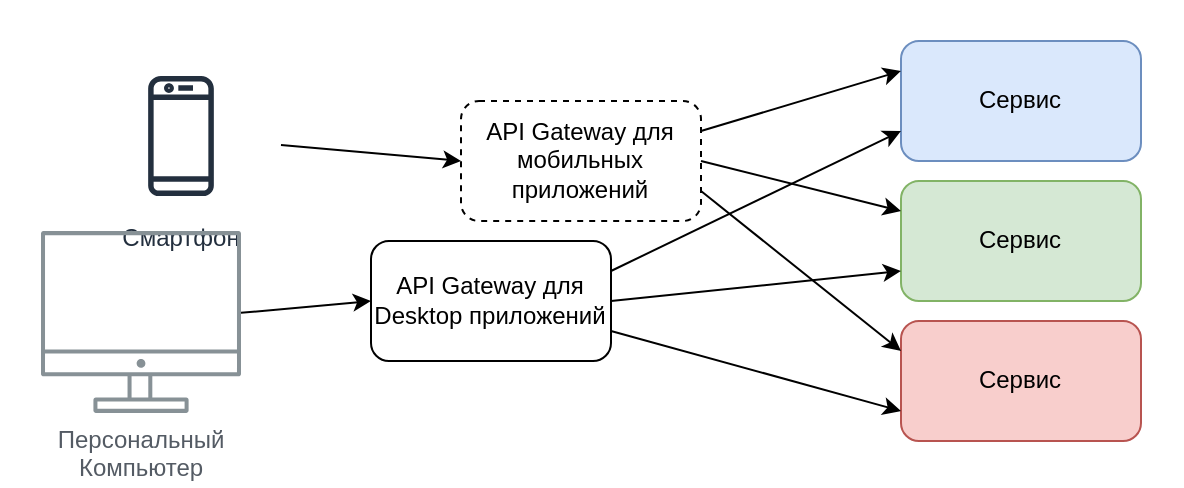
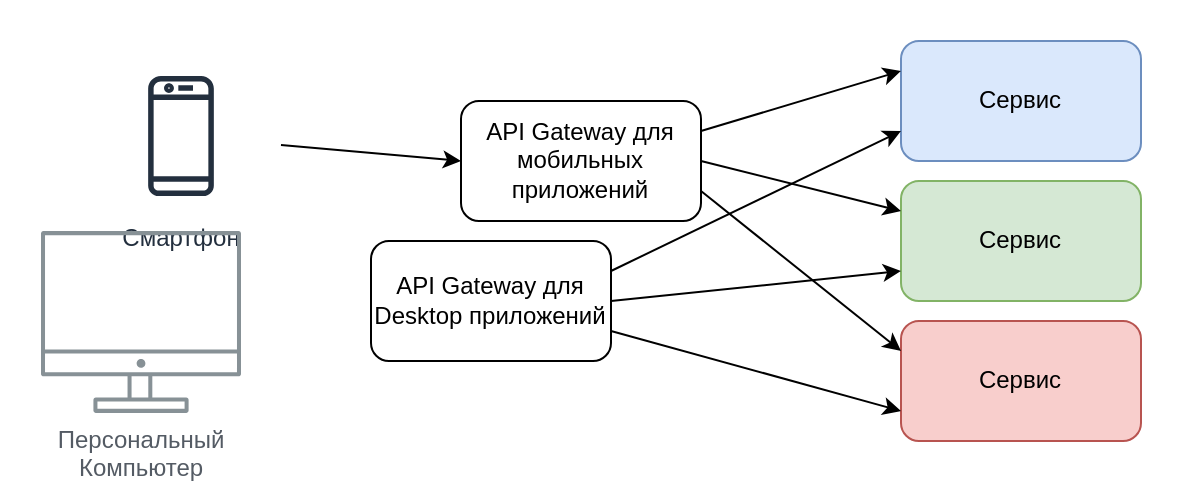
- <mxCell id="7" value="API Gateway для мобильных приложений" style="rounded=1;whiteSpace=wrap;html=1;dashed=1;" parent="1" vertex="1"><mxGeometry x="230" y="50" width="120" height="60" as="geometry" /></mxCell>
+ <mxCell id="7" value="API Gateway для мобильных приложений" style="rounded=1;whiteSpace=wrap;html=1;" parent="1" vertex="1"><mxGeometry x="230" y="50" width="120" height="60" as="geometry" /></mxCell>
- <mxCell id="15" value="" style="endArrow=classic;html=1;entryX=0;entryY=0.5;entryDx=0;entryDy=0;" parent="1" source="14" target="8" edge="1"><mxGeometry width="50" height="50" relative="1" as="geometry"><mxPoint x="270" y="190" as="sourcePoint" /><mxPoint x="320" y="140" as="targetPoint" /></mxGeometry></mxCell>
